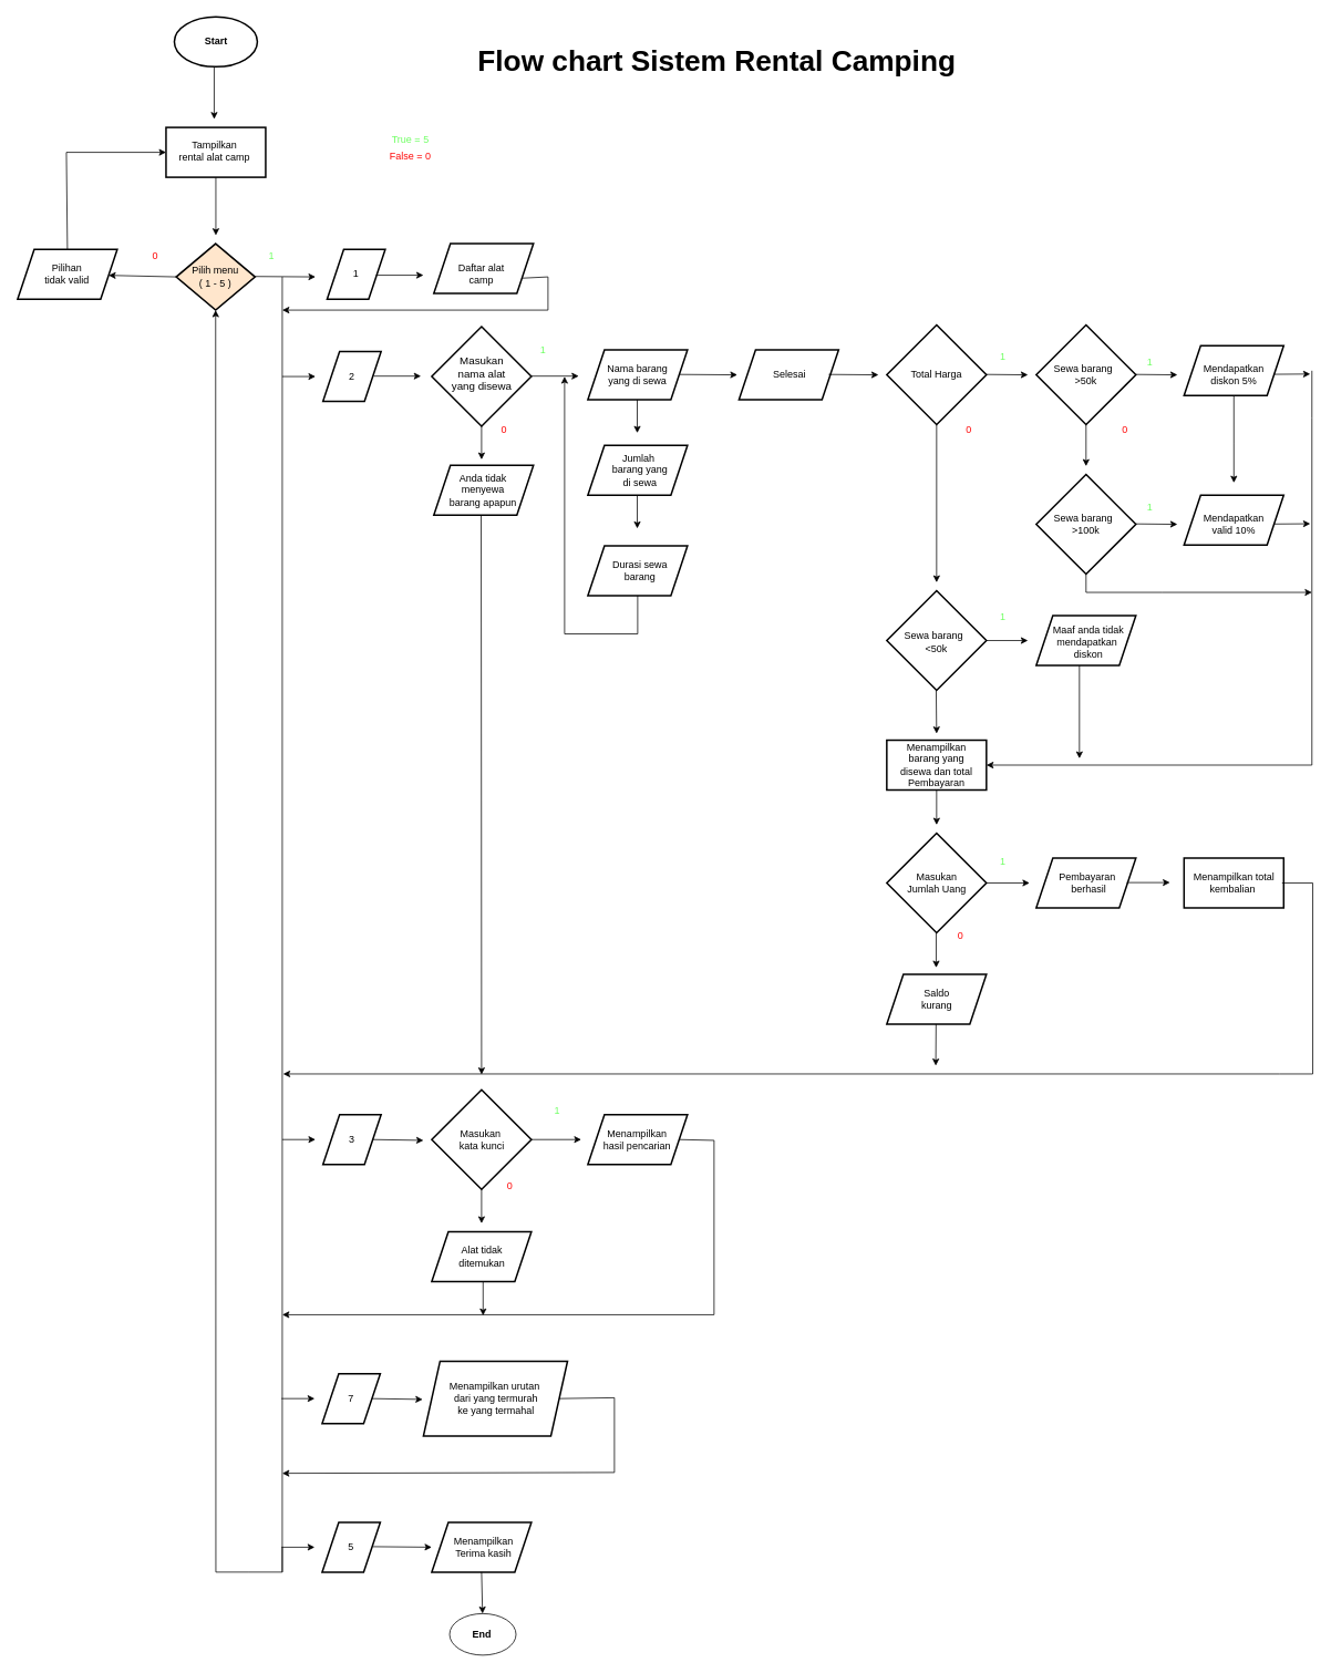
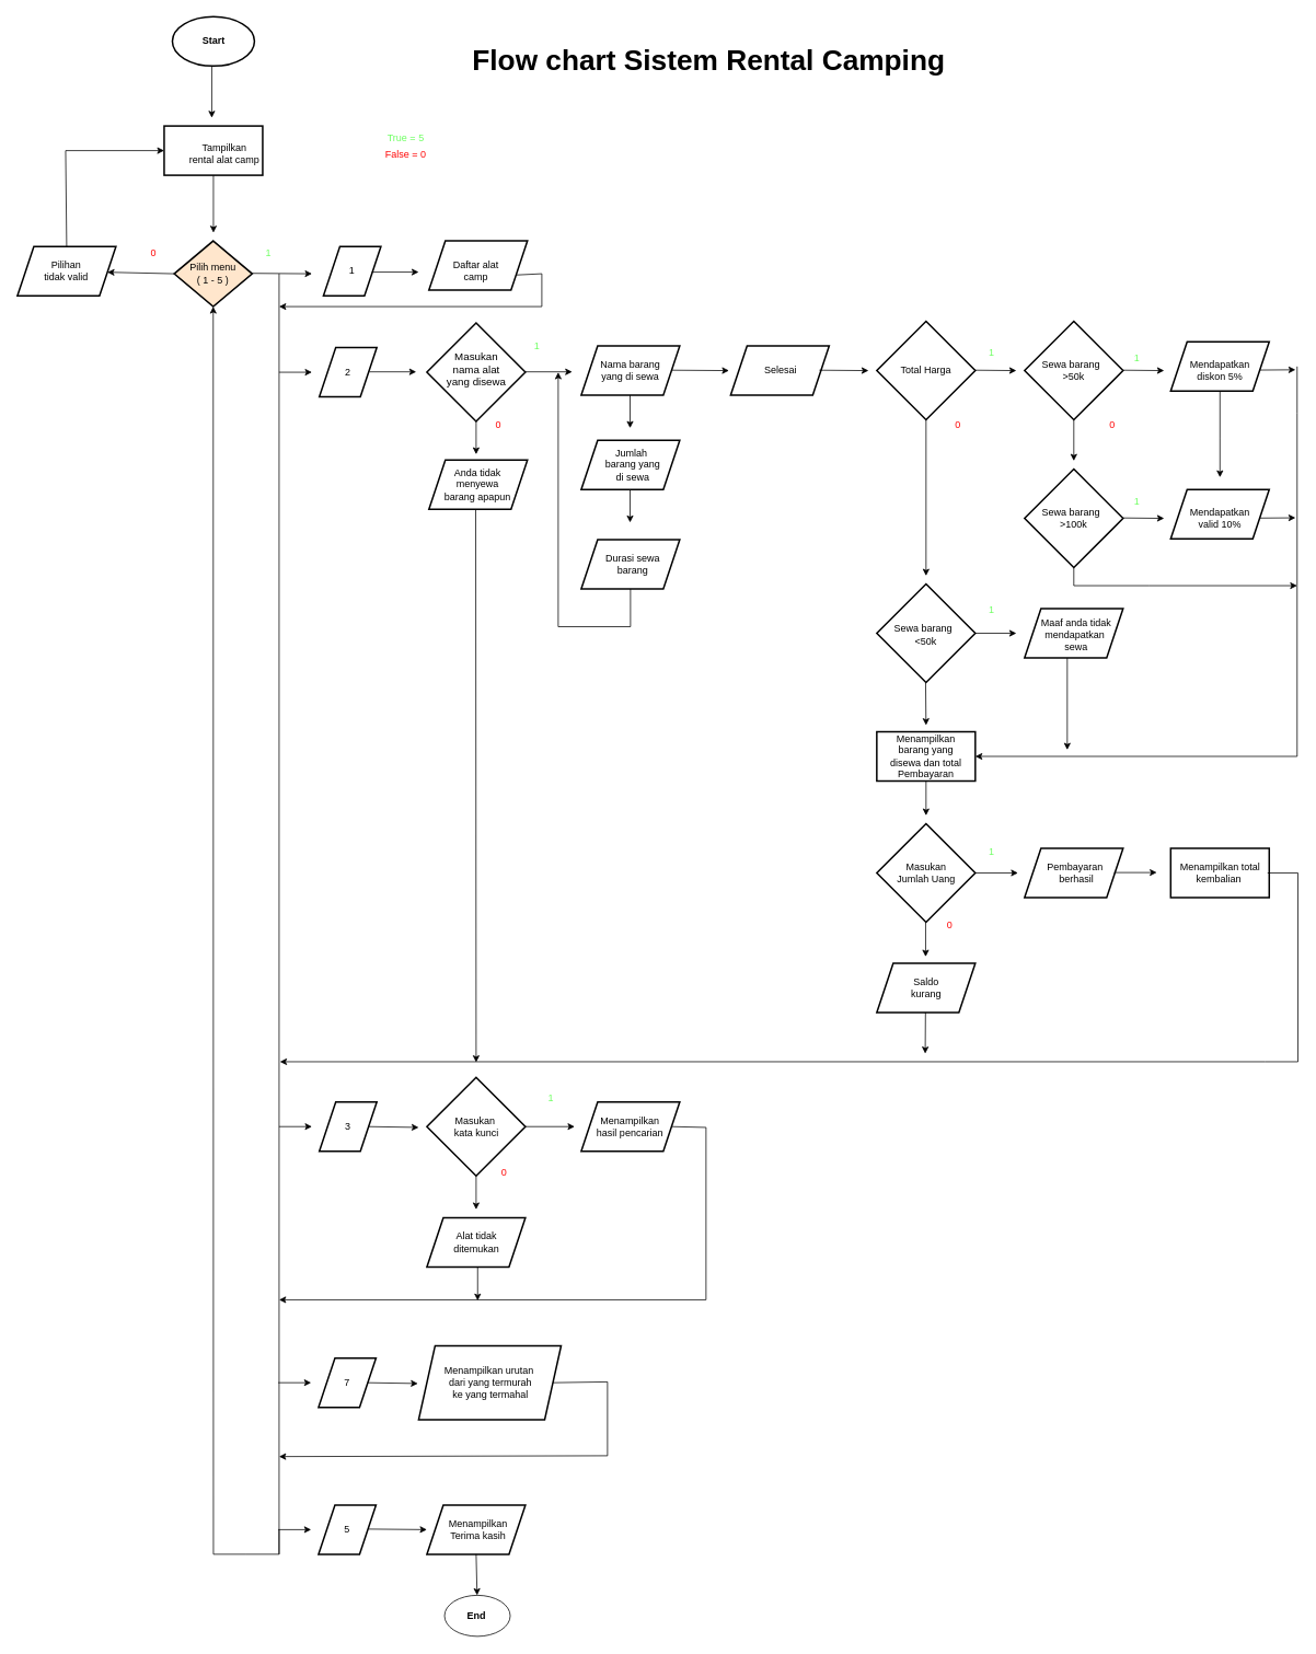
- <mxCell id="6" value="Tampilkan rental alat camp" style="text;html=1;align=center;verticalAlign=middle;whiteSpace=wrap;rounded=0;" parent="1" vertex="1"><mxGeometry x="213" y="167" width="89" height="30" as="geometry" /></mxCell>
+ <mxCell id="6" value="Tampilkan rental alat camp" style="text;html=1;align=center;verticalAlign=middle;whiteSpace=wrap;rounded=0;" parent="1" vertex="1"><mxGeometry x="228" y="172" width="89" height="30" as="geometry" /></mxCell>
- <mxCell id="52" value="Maaf anda tidak&lt;div&gt;mendapatkan&amp;nbsp;&lt;/div&gt;&lt;div&gt;diskon&lt;/div&gt;" style="text;html=1;align=center;verticalAlign=middle;whiteSpace=wrap;rounded=0;" parent="1" vertex="1"><mxGeometry x="1265" y="758" width="90" height="30" as="geometry" /></mxCell>
+ <mxCell id="52" value="Maaf anda tidak&lt;div&gt;mendapatkan&amp;nbsp;&lt;/div&gt;&lt;div&gt;sewa&lt;/div&gt;" style="text;html=1;align=center;verticalAlign=middle;whiteSpace=wrap;rounded=0;" parent="1" vertex="1"><mxGeometry x="1265" y="758" width="90" height="30" as="geometry" /></mxCell>
